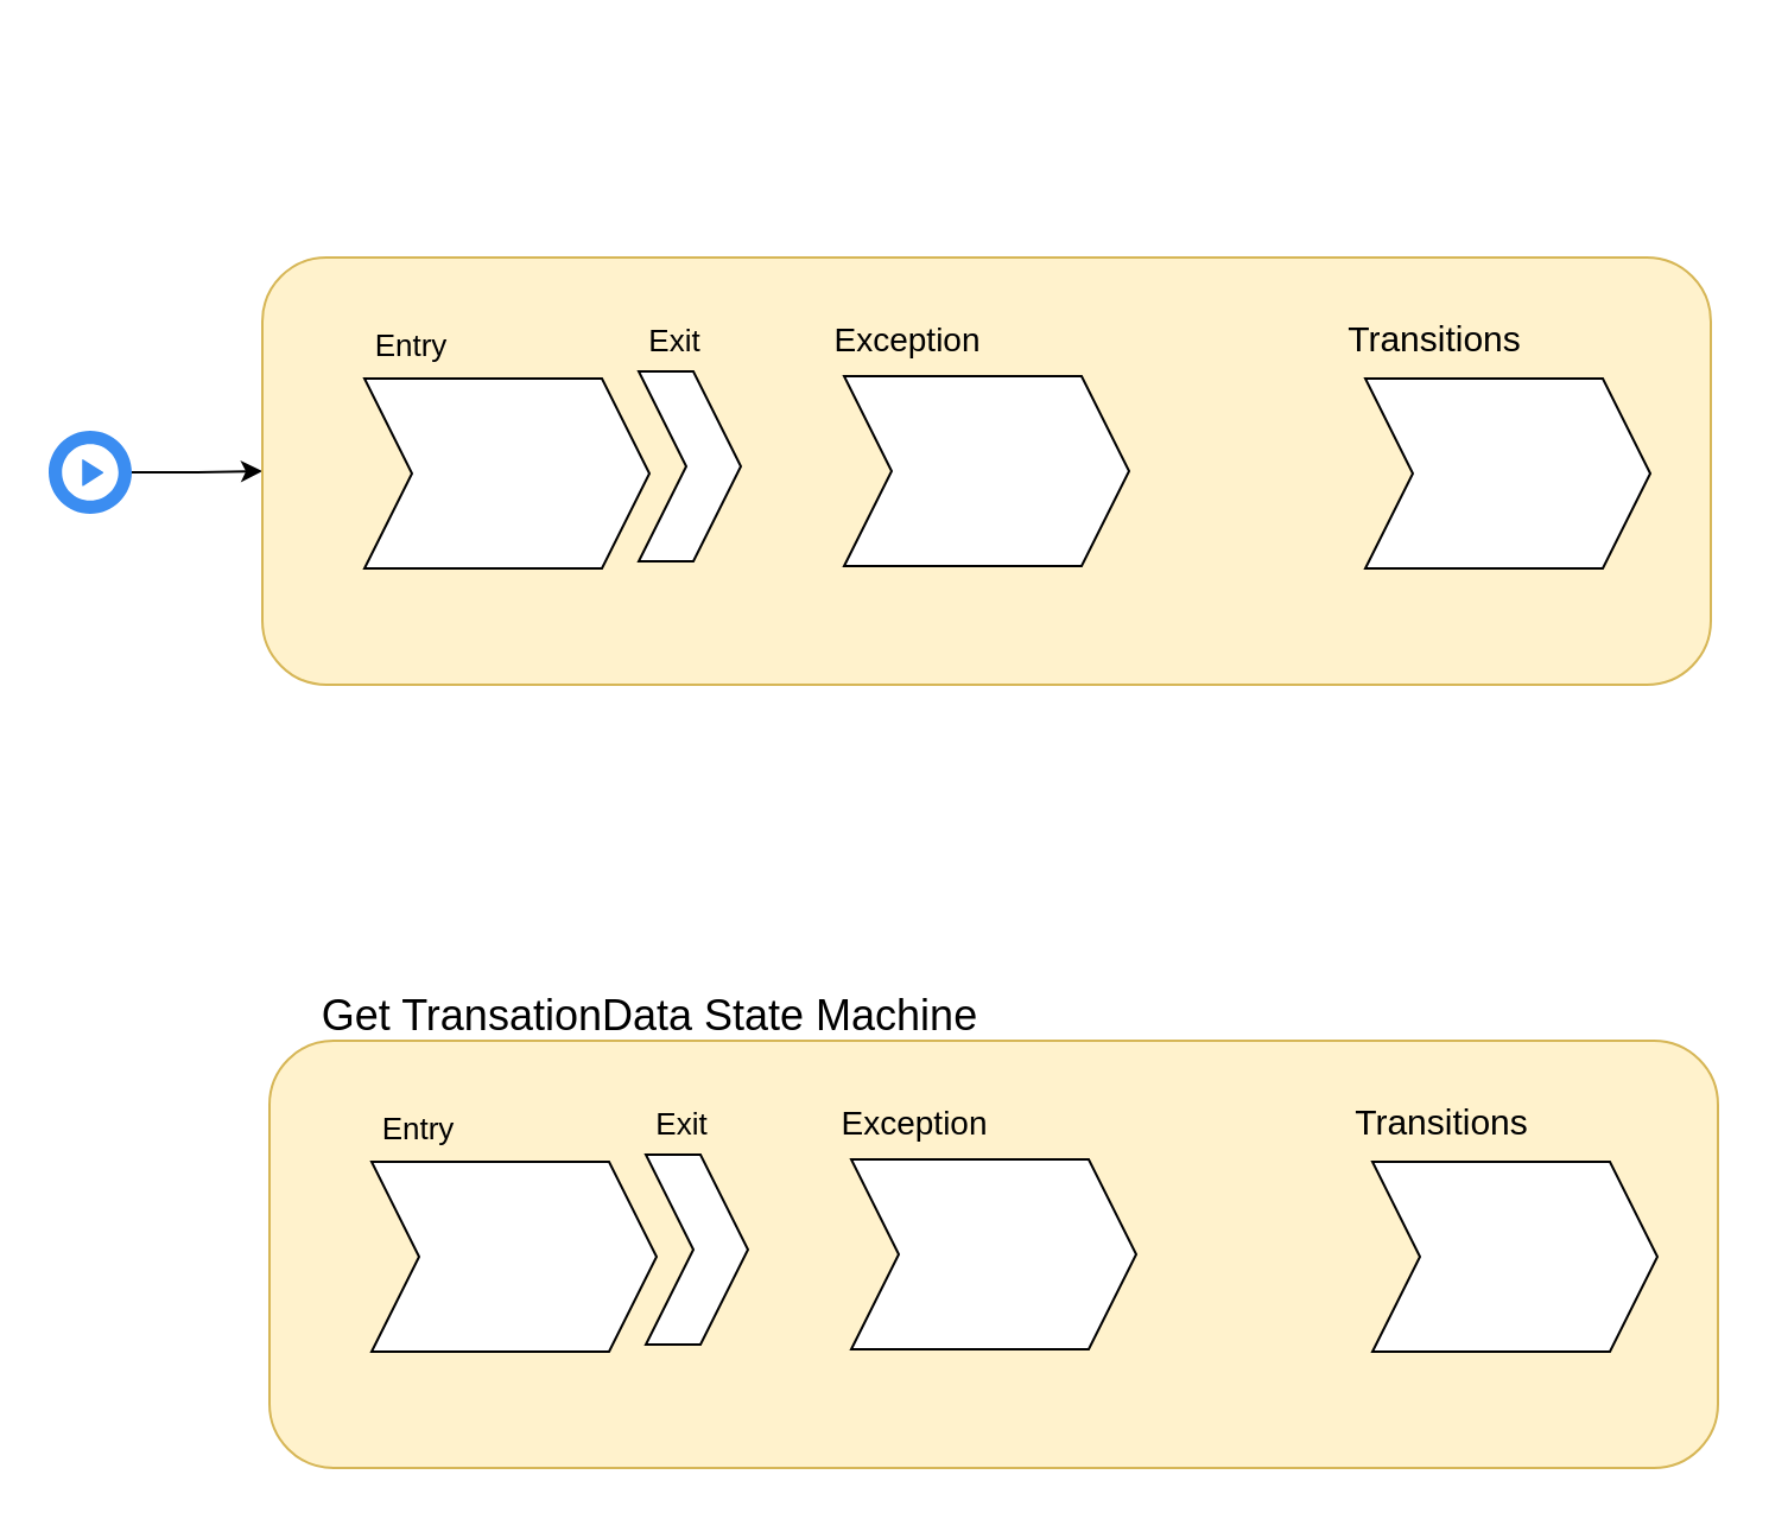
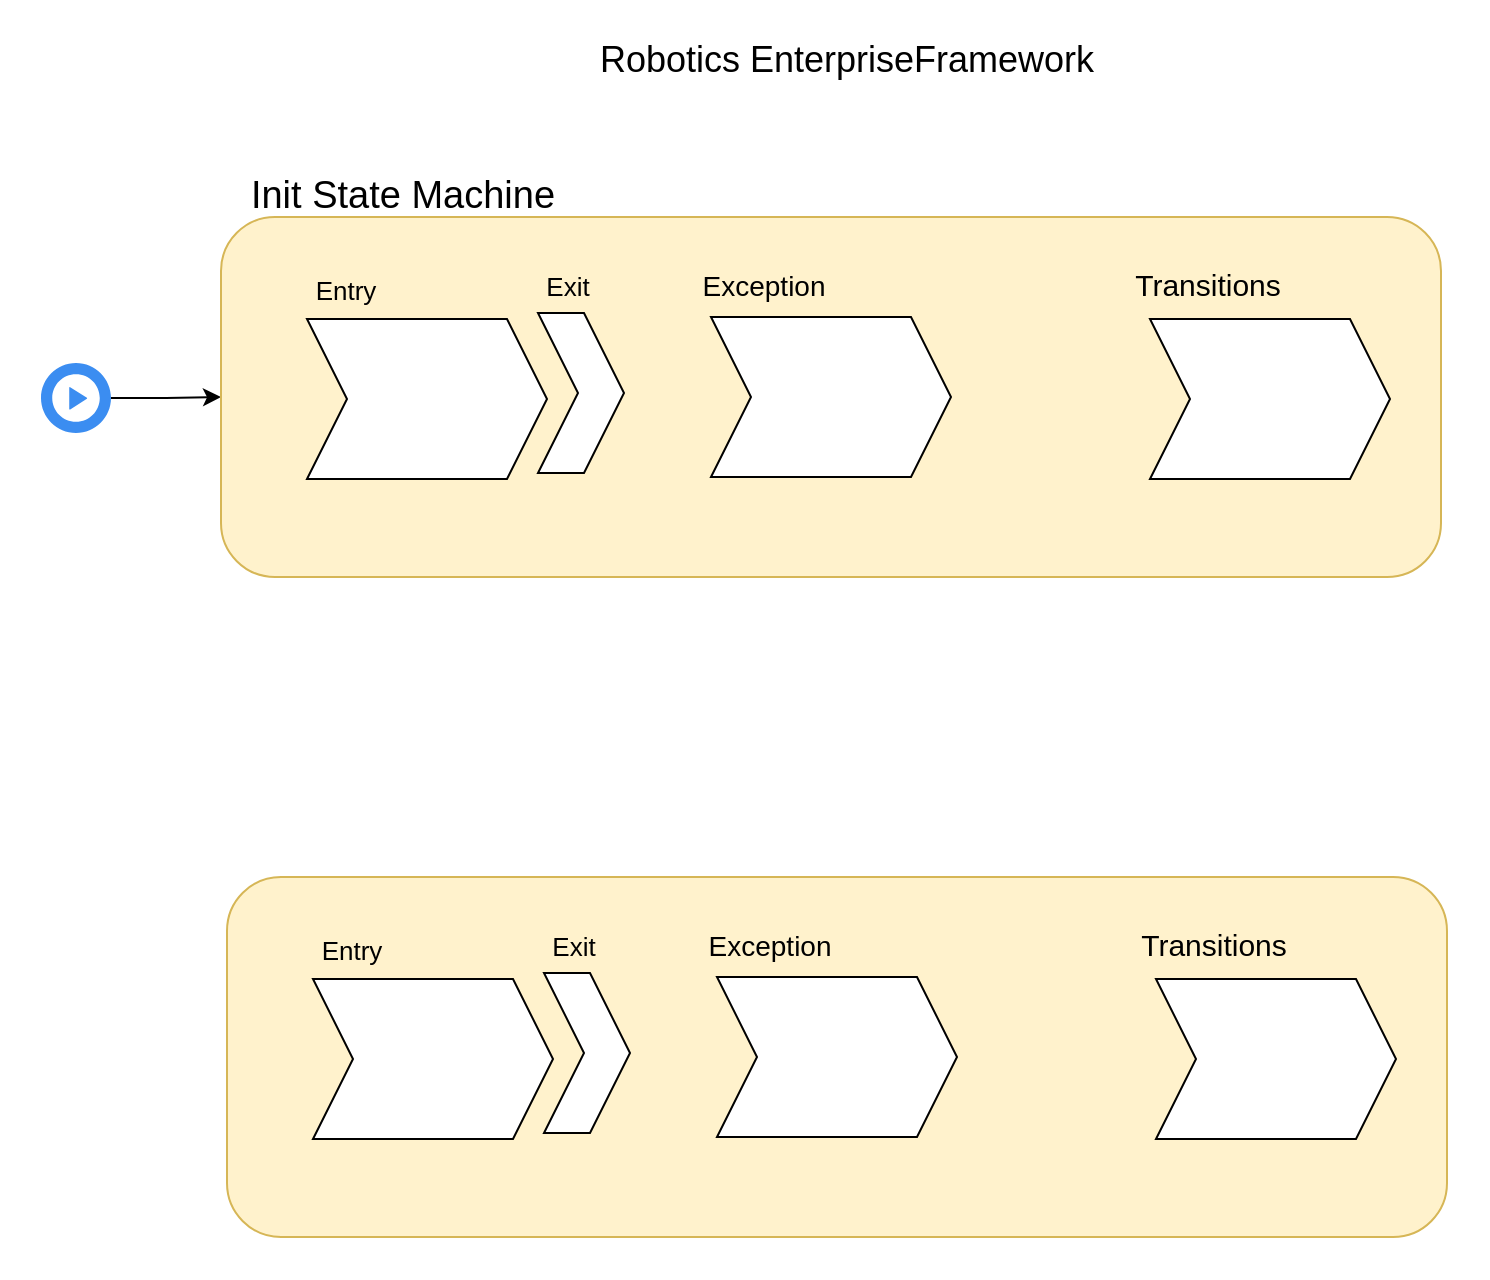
+ <mxCell id="6" value="Robotics EnterpriseFramework" style="text;html=1;strokeColor=none;fillColor=none;align=center;verticalAlign=middle;whiteSpace=wrap;rounded=0;fontSize=18;" vertex="1" parent="1"><mxGeometry x="290" y="20" width="267" height="20" as="geometry" /></mxCell>
+ <mxCell id="5" value="&lt;font style=&quot;font-size: 19px;&quot;&gt;Init&lt;/font&gt; &lt;font style=&quot;font-size: 19px;&quot;&gt;State Machine&lt;/font&gt;" style="text;html=1;strokeColor=none;fillColor=none;align=center;verticalAlign=middle;whiteSpace=wrap;rounded=0;fontSize=19;" vertex="1" parent="1"><mxGeometry x="104" y="88" width="195" height="20" as="geometry" /></mxCell>
- <mxCell id="16" value="&lt;font style=&quot;font-size: 18px&quot;&gt;Get TransationData&lt;/font&gt;&lt;font style=&quot;font-size: 18px&quot;&gt; &lt;/font&gt;&lt;font style=&quot;font-size: 18px&quot;&gt;State Machine&lt;/font&gt;" style="text;html=1;strokeColor=none;fillColor=none;align=center;verticalAlign=middle;whiteSpace=wrap;rounded=0;" vertex="1" parent="1"><mxGeometry x="120" y="418" width="307" height="20" as="geometry" /></mxCell>
